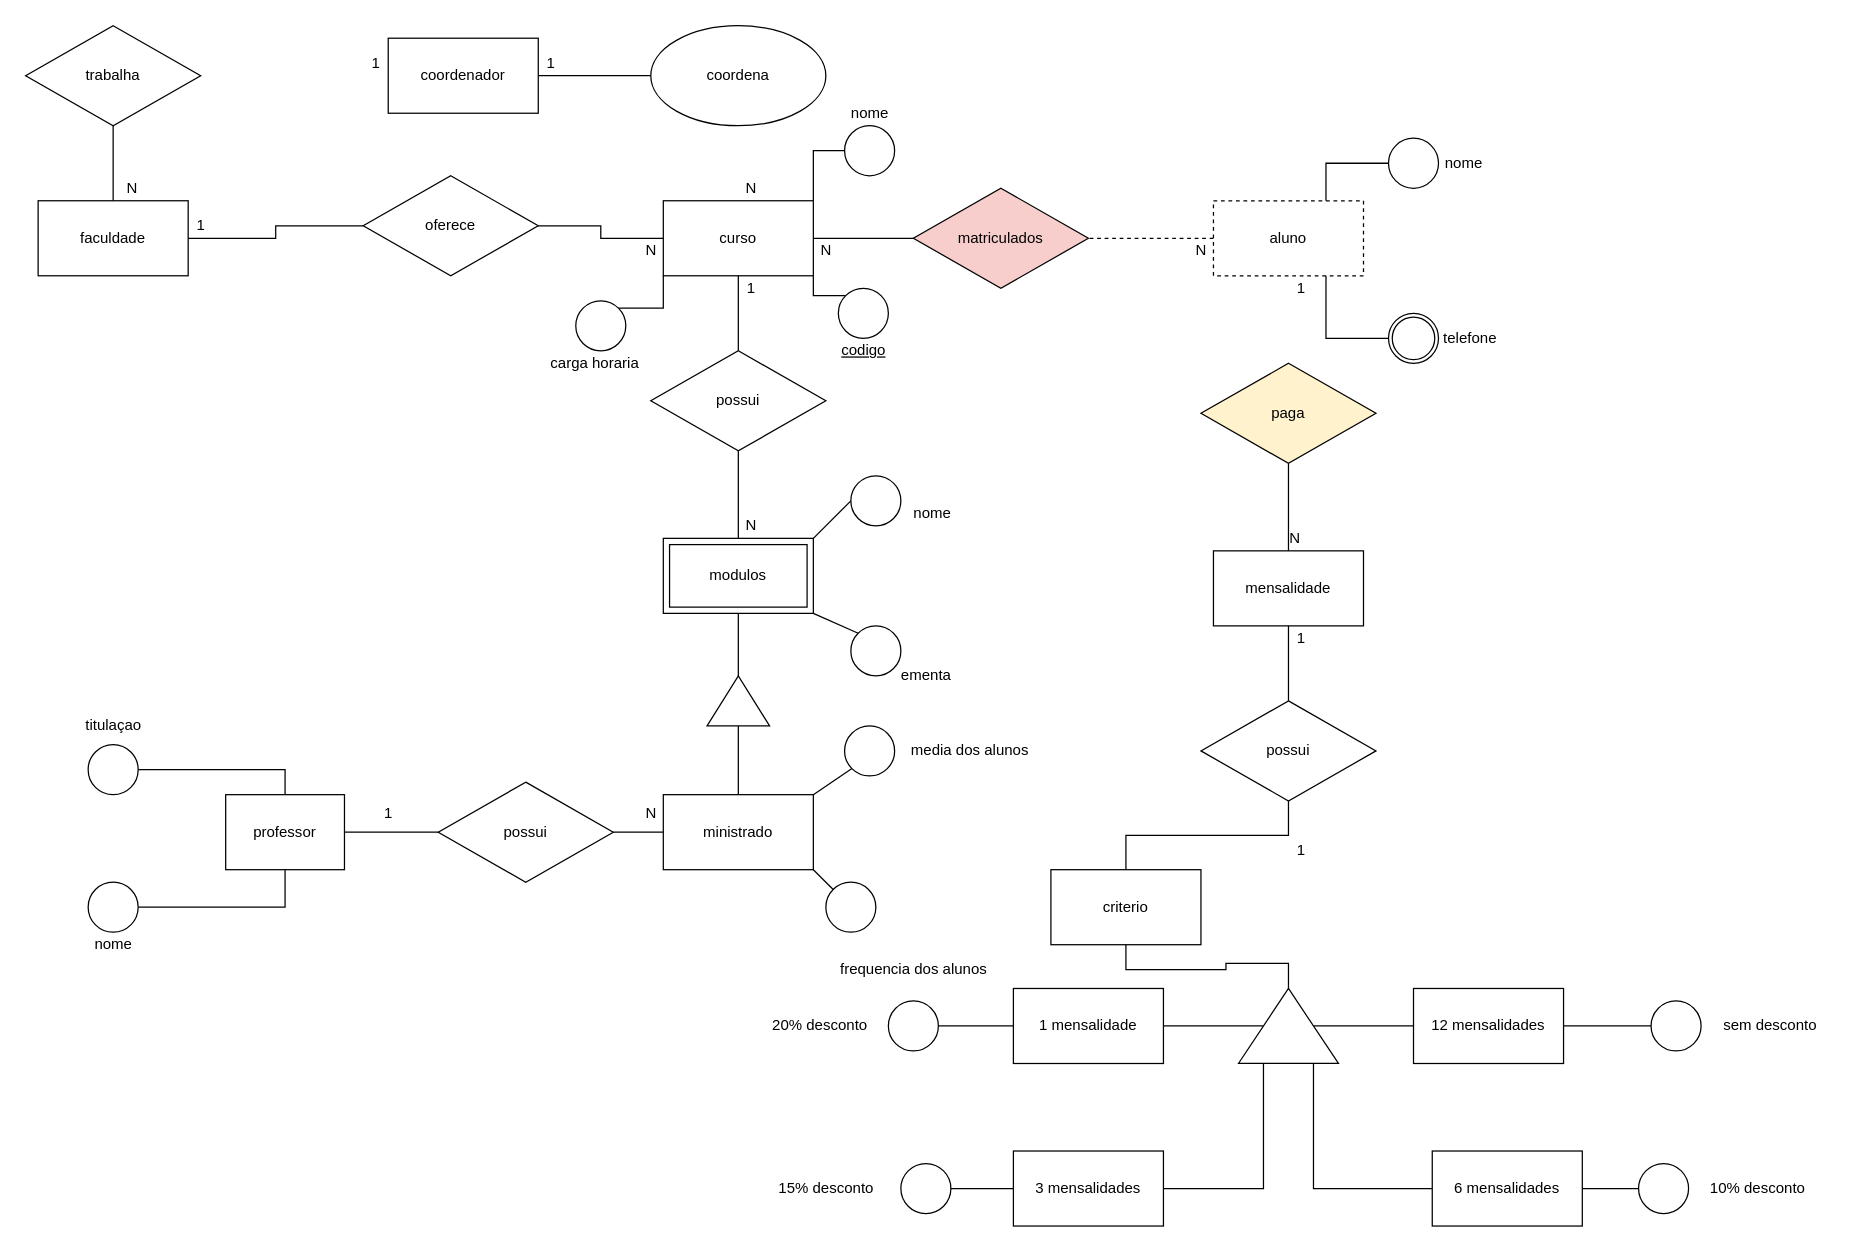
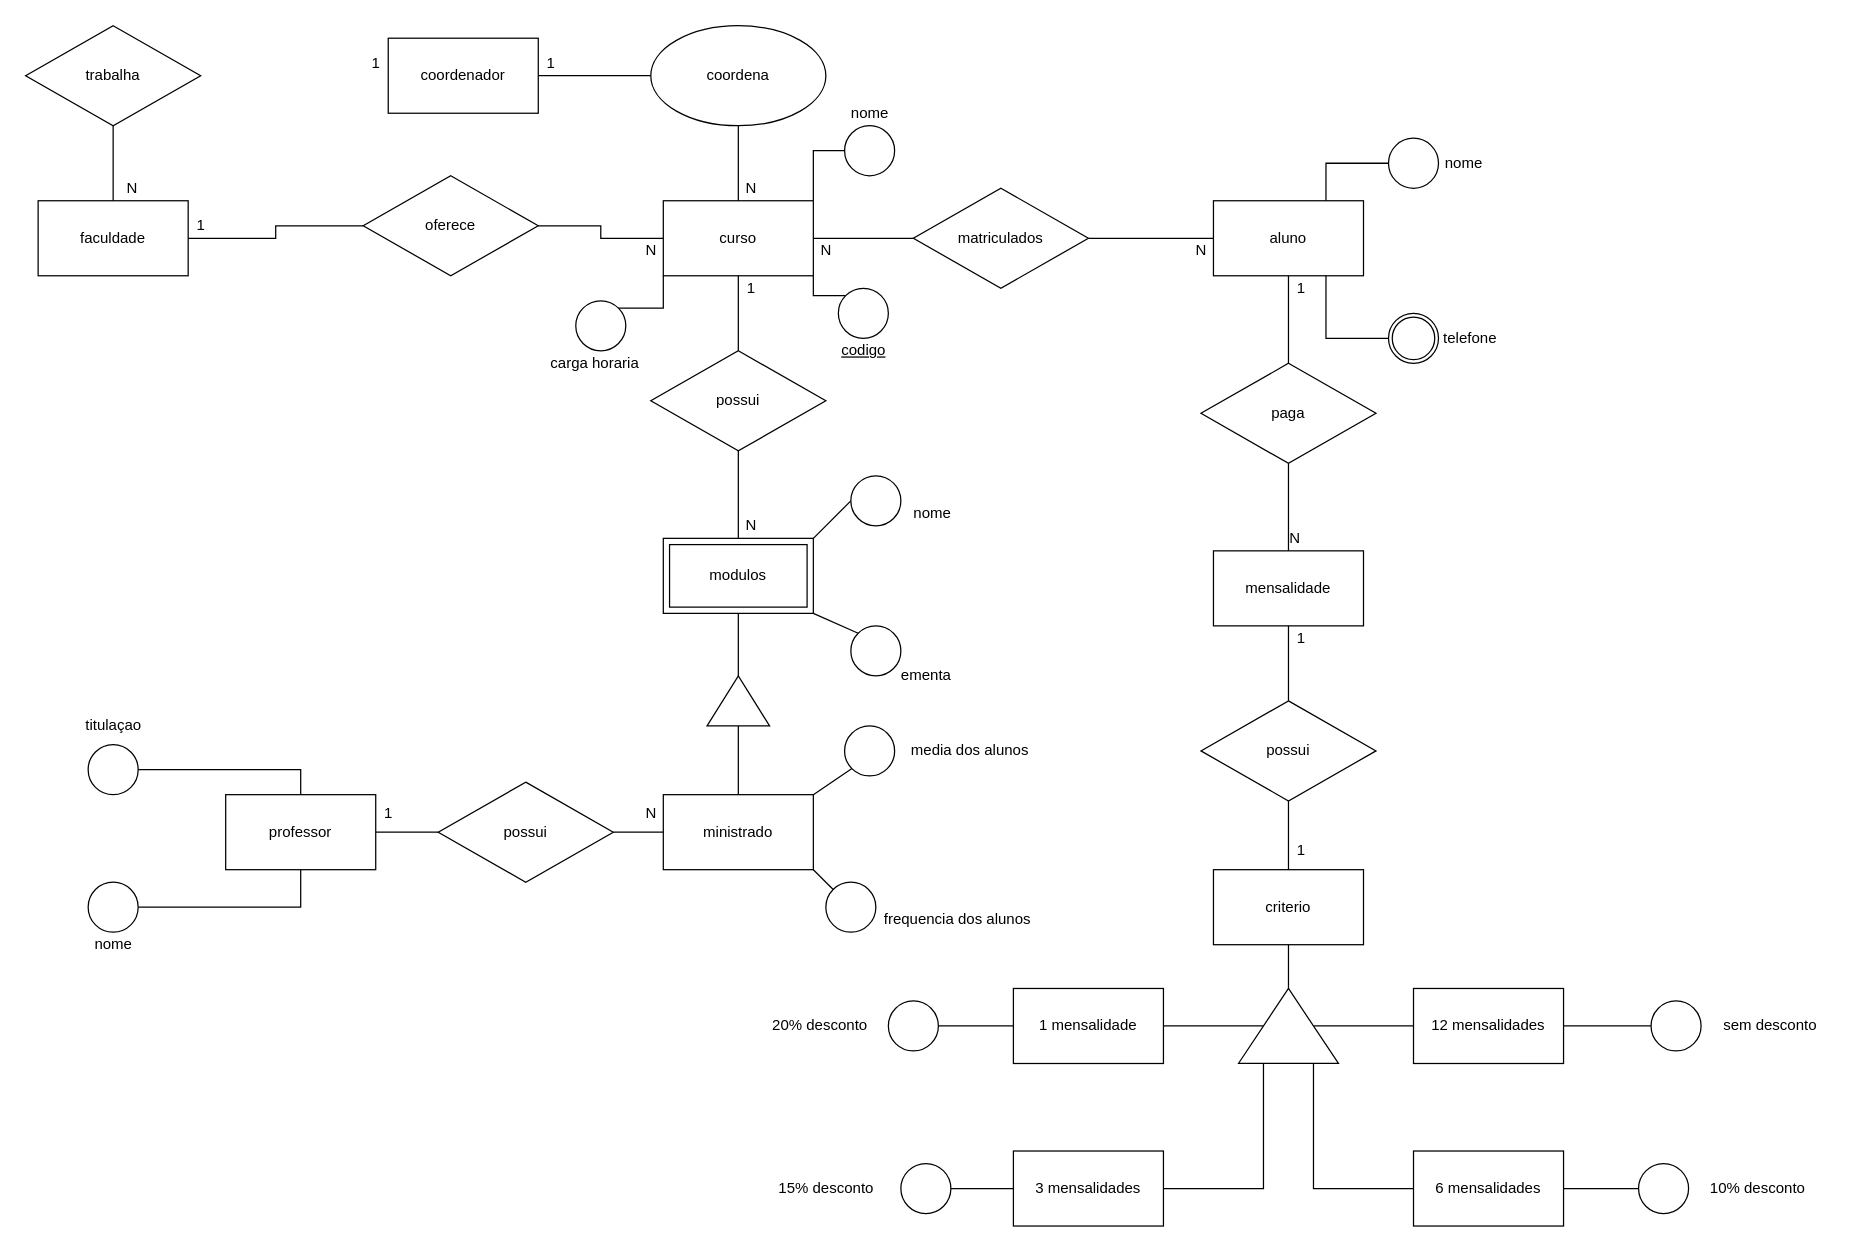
+ <mxCell id="22" style="edgeStyle=orthogonalEdgeStyle;rounded=0;orthogonalLoop=1;jettySize=auto;html=1;exitX=0.5;exitY=1;exitDx=0;exitDy=0;entryX=0.5;entryY=0;entryDx=0;entryDy=0;endArrow=none;endFill=0;" edge="1" parent="1" source="23" target="12"><mxGeometry relative="1" as="geometry" /></mxCell>
- <mxCell id="26" value="matriculados" style="rhombus;whiteSpace=wrap;html=1;fillColor=#f8cecc;" vertex="1" parent="1"><mxGeometry x="730" y="150" width="140" height="80" as="geometry" /></mxCell>
+ <mxCell id="26" value="matriculados" style="rhombus;whiteSpace=wrap;html=1;" vertex="1" parent="1"><mxGeometry x="730" y="150" width="140" height="80" as="geometry" /></mxCell>
- <mxCell id="5" style="edgeStyle=orthogonalEdgeStyle;rounded=0;orthogonalLoop=1;jettySize=auto;html=1;exitX=0;exitY=0.5;exitDx=0;exitDy=0;entryX=1;entryY=0.5;entryDx=0;entryDy=0;endArrow=none;endFill=0;dashed=1;" edge="1" parent="1" source="7" target="26"><mxGeometry relative="1" as="geometry" /></mxCell>
+ <mxCell id="5" style="edgeStyle=orthogonalEdgeStyle;rounded=0;orthogonalLoop=1;jettySize=auto;html=1;exitX=0;exitY=0.5;exitDx=0;exitDy=0;entryX=1;entryY=0.5;entryDx=0;entryDy=0;endArrow=none;endFill=0;" edge="1" parent="1" source="7" target="26"><mxGeometry relative="1" as="geometry" /></mxCell>
- <mxCell id="7" value="aluno" style="rounded=0;whiteSpace=wrap;html=1;dashed=1;" vertex="1" parent="1"><mxGeometry x="970" y="160" width="120" height="60" as="geometry" /></mxCell>
+ <mxCell id="7" value="aluno" style="rounded=0;whiteSpace=wrap;html=1;" vertex="1" parent="1"><mxGeometry x="970" y="160" width="120" height="60" as="geometry" /></mxCell>
+ <mxCell id="6" style="edgeStyle=orthogonalEdgeStyle;rounded=0;orthogonalLoop=1;jettySize=auto;html=1;exitX=0.5;exitY=1;exitDx=0;exitDy=0;entryX=0.5;entryY=0;entryDx=0;entryDy=0;endArrow=none;endFill=0;" edge="1" parent="1" source="7" target="21"><mxGeometry relative="1" as="geometry" /></mxCell>
- <mxCell id="21" value="paga" style="rhombus;whiteSpace=wrap;html=1;fillColor=#fff2cc;" vertex="1" parent="1"><mxGeometry x="960" y="290" width="140" height="80" as="geometry" /></mxCell>
+ <mxCell id="21" value="paga" style="rhombus;whiteSpace=wrap;html=1;" vertex="1" parent="1"><mxGeometry x="960" y="290" width="140" height="80" as="geometry" /></mxCell>
- <mxCell id="13" value="professor" style="rounded=0;whiteSpace=wrap;html=1;" vertex="1" parent="1"><mxGeometry x="180" y="635" width="95" height="60" as="geometry" /></mxCell>
+ <mxCell id="13" value="professor" style="rounded=0;whiteSpace=wrap;html=1;" vertex="1" parent="1"><mxGeometry x="180" y="635" width="120" height="60" as="geometry" /></mxCell>
- <mxCell id="41" value="criterio&lt;br&gt;" style="rounded=0;whiteSpace=wrap;html=1;" vertex="1" parent="1"><mxGeometry x="840" y="695" width="120" height="60" as="geometry" /></mxCell>
+ <mxCell id="41" value="criterio&lt;br&gt;" style="rounded=0;whiteSpace=wrap;html=1;" vertex="1" parent="1"><mxGeometry x="970" y="695" width="120" height="60" as="geometry" /></mxCell>
- <mxCell id="80" value="frequencia dos alunos" style="text;html=1;align=center;verticalAlign=middle;resizable=0;points=[];autosize=1;strokeColor=none;fillColor=none;" vertex="1" parent="1"><mxGeometry x="665" y="765" width="130" height="20" as="geometry" /></mxCell>
+ <mxCell id="80" value="frequencia dos alunos" style="text;html=1;align=center;verticalAlign=middle;resizable=0;points=[];autosize=1;strokeColor=none;fillColor=none;" vertex="1" parent="1"><mxGeometry x="700" y="725" width="130" height="20" as="geometry" /></mxCell>
- <mxCell id="54" value="6 mensalidades" style="rounded=0;whiteSpace=wrap;html=1;" vertex="1" parent="1"><mxGeometry x="1145" y="920" width="120" height="60" as="geometry" /></mxCell>
+ <mxCell id="54" value="6 mensalidades" style="rounded=0;whiteSpace=wrap;html=1;" vertex="1" parent="1"><mxGeometry x="1130" y="920" width="120" height="60" as="geometry" /></mxCell>
